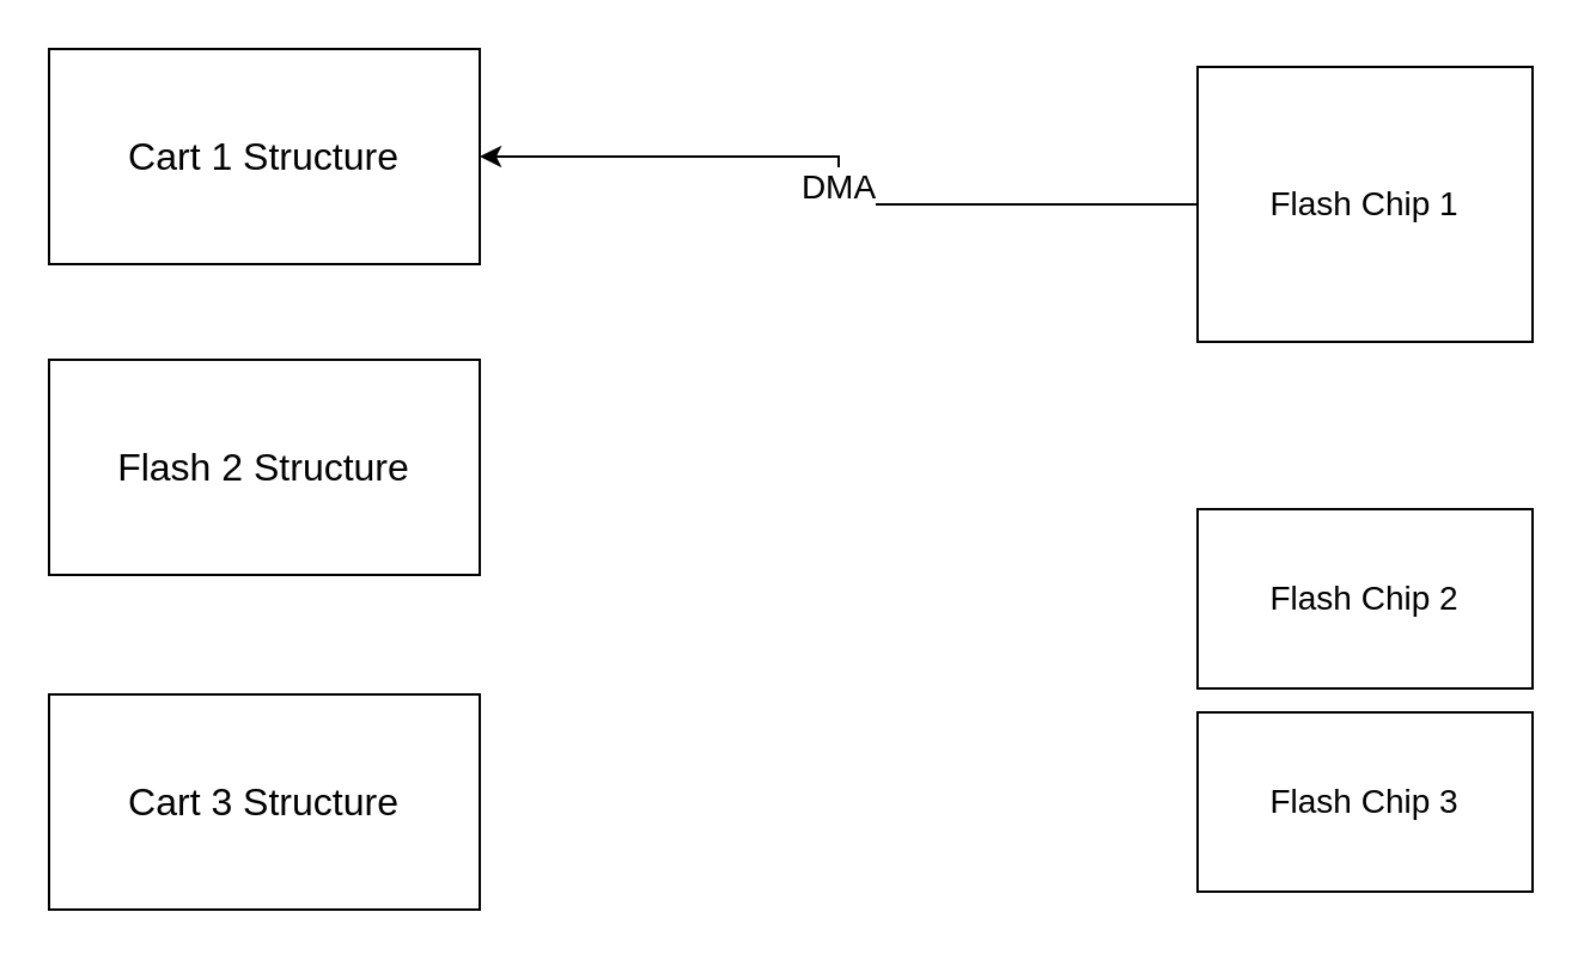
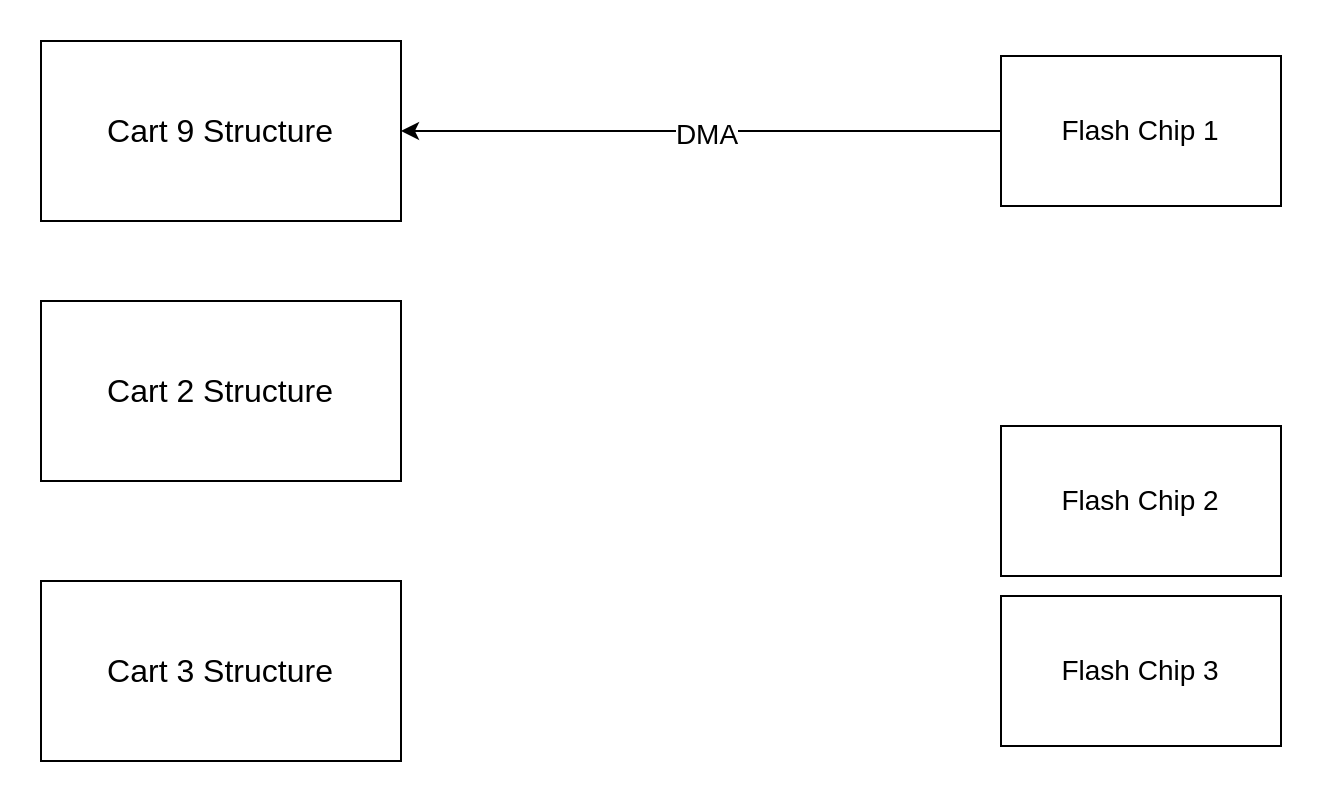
- <mxCell id="2" value="&lt;font style=&quot;font-size: 16px;&quot;&gt;Cart 1 Structure&lt;/font&gt;" style="rounded=0;whiteSpace=wrap;html=1;" vertex="1" parent="1"><mxGeometry x="20" y="20" width="180" height="90" as="geometry" /></mxCell>
+ <mxCell id="2" value="&lt;font style=&quot;font-size: 16px;&quot;&gt;Cart 9 Structure&lt;/font&gt;" style="rounded=0;whiteSpace=wrap;html=1;" vertex="1" parent="1"><mxGeometry x="20" y="20" width="180" height="90" as="geometry" /></mxCell>
- <mxCell id="5" value="&lt;font style=&quot;font-size: 14px;&quot;&gt;Flash Chip 1&lt;/font&gt;" style="rounded=0;whiteSpace=wrap;html=1;" vertex="1" parent="1"><mxGeometry x="500" y="27.5" width="140" height="115" as="geometry" /></mxCell>
+ <mxCell id="5" value="&lt;font style=&quot;font-size: 14px;&quot;&gt;Flash Chip 1&lt;/font&gt;" style="rounded=0;whiteSpace=wrap;html=1;" vertex="1" parent="1"><mxGeometry x="500" y="27.5" width="140" height="75" as="geometry" /></mxCell>
- <mxCell id="6" value="&lt;font style=&quot;font-size: 16px;&quot;&gt;Flash 2 Structure&lt;/font&gt;" style="rounded=0;whiteSpace=wrap;html=1;" vertex="1" parent="1"><mxGeometry x="20" y="150" width="180" height="90" as="geometry" /></mxCell>
+ <mxCell id="6" value="&lt;font style=&quot;font-size: 16px;&quot;&gt;Cart 2 Structure&lt;/font&gt;" style="rounded=0;whiteSpace=wrap;html=1;" vertex="1" parent="1"><mxGeometry x="20" y="150" width="180" height="90" as="geometry" /></mxCell>
